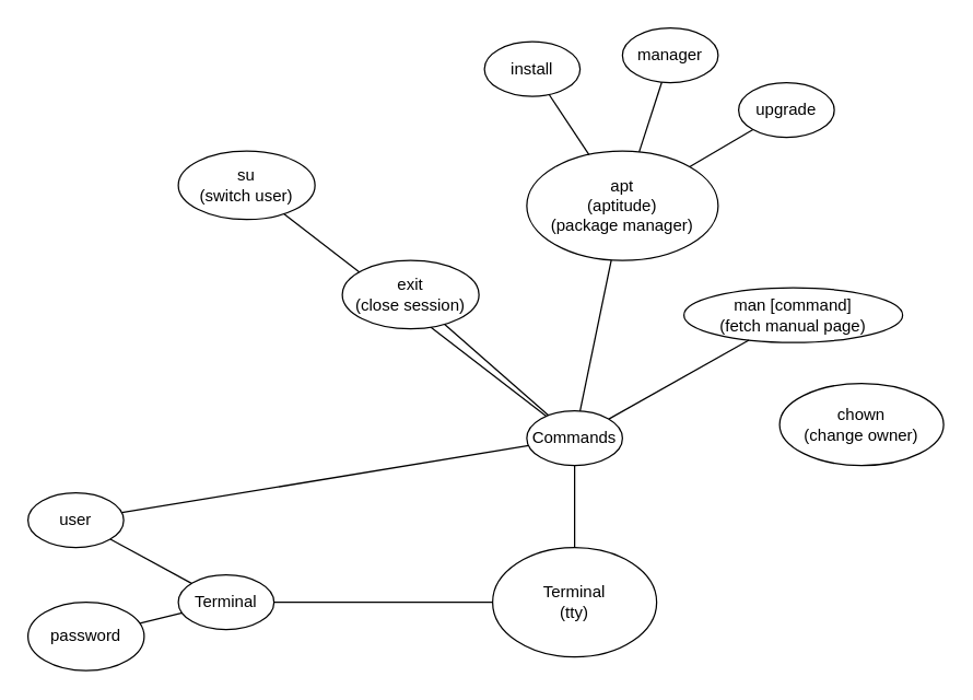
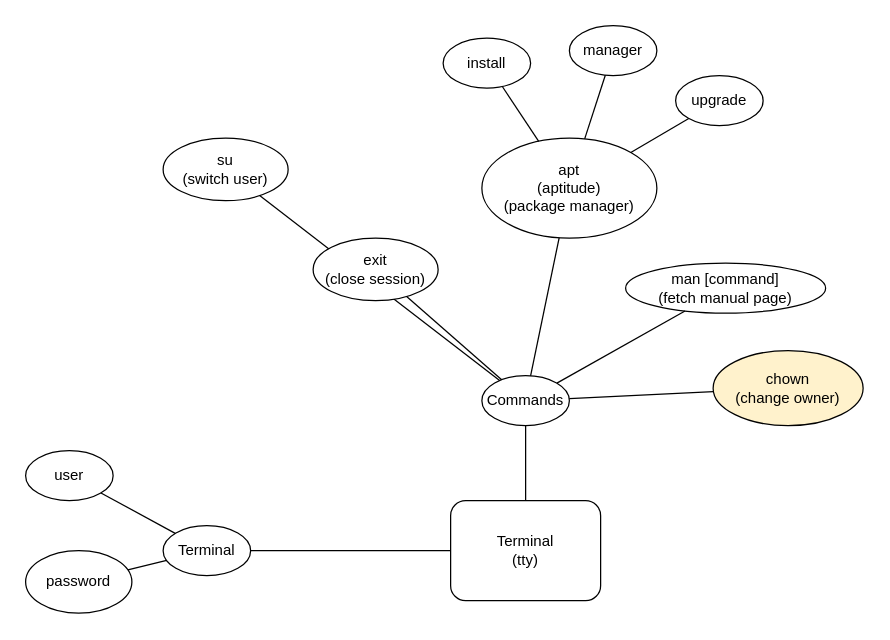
- <mxCell id="25" value="chown&lt;br&gt;(change owner)" style="ellipse;whiteSpace=wrap;html=1;" vertex="1" parent="1"><mxGeometry x="570" y="280" width="120" height="60" as="geometry" /></mxCell>
+ <mxCell id="25" value="chown&lt;br&gt;(change owner)" style="ellipse;whiteSpace=wrap;html=1;fillColor=#fff2cc;" vertex="1" parent="1"><mxGeometry x="570" y="280" width="120" height="60" as="geometry" /></mxCell>
- <mxCell id="26" value="" style="endArrow=none;html=1;curved=1;" edge="1" parent="1" source="9" target="4"><mxGeometry width="50" height="50" relative="1" as="geometry"><mxPoint x="454.78" y="315.876" as="sourcePoint" /><mxPoint x="530.49" y="272.577" as="targetPoint" /></mxGeometry></mxCell>
+ <mxCell id="26" value="" style="endArrow=none;html=1;curved=1;" edge="1" parent="1" source="9" target="25"><mxGeometry width="50" height="50" relative="1" as="geometry"><mxPoint x="454.78" y="315.876" as="sourcePoint" /><mxPoint x="530.49" y="272.577" as="targetPoint" /></mxGeometry></mxCell>
- <mxCell id="2" value="Terminal&lt;br&gt;(tty)" style="ellipse;whiteSpace=wrap;html=1;" vertex="1" parent="1"><mxGeometry x="360" y="400" width="120" height="80" as="geometry" /></mxCell>
+ <mxCell id="2" value="Terminal&lt;br&gt;(tty)" style="whiteSpace=wrap;html=1;rounded=1;" vertex="1" parent="1"><mxGeometry x="360" y="400" width="120" height="80" as="geometry" /></mxCell>
